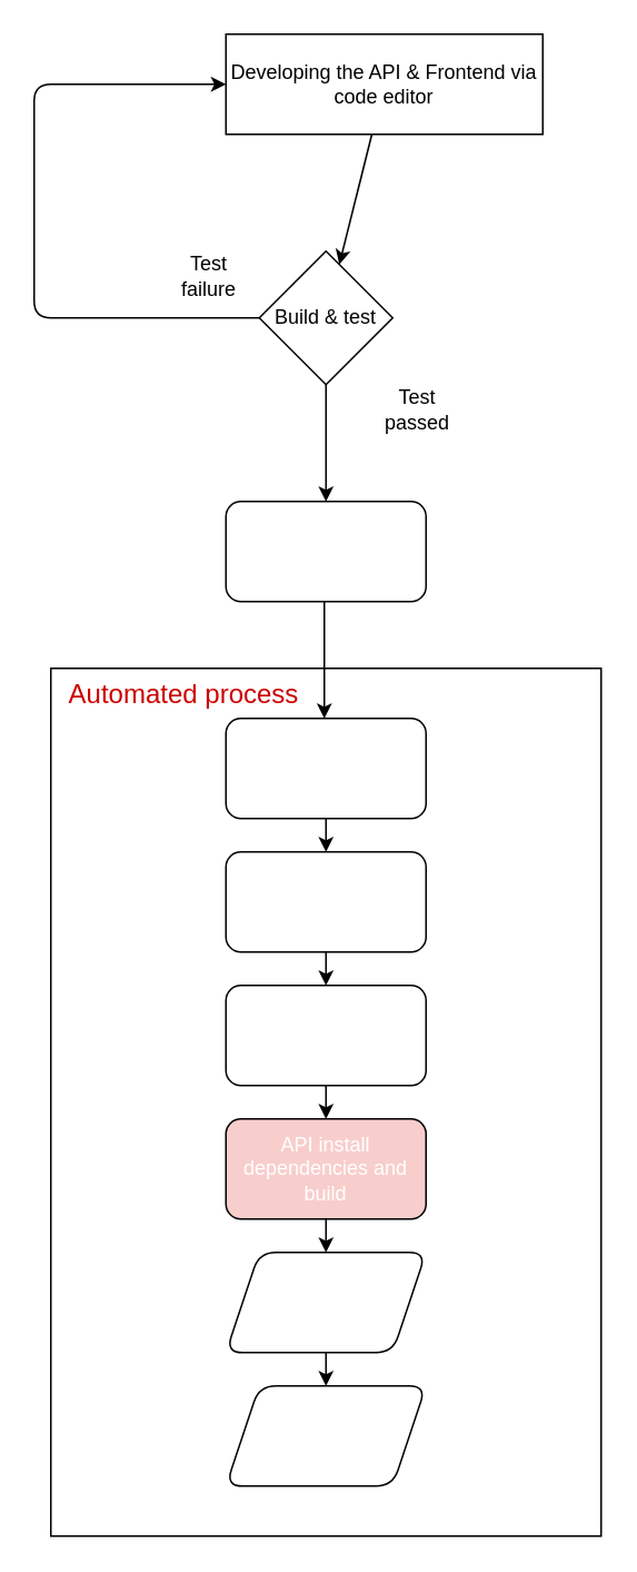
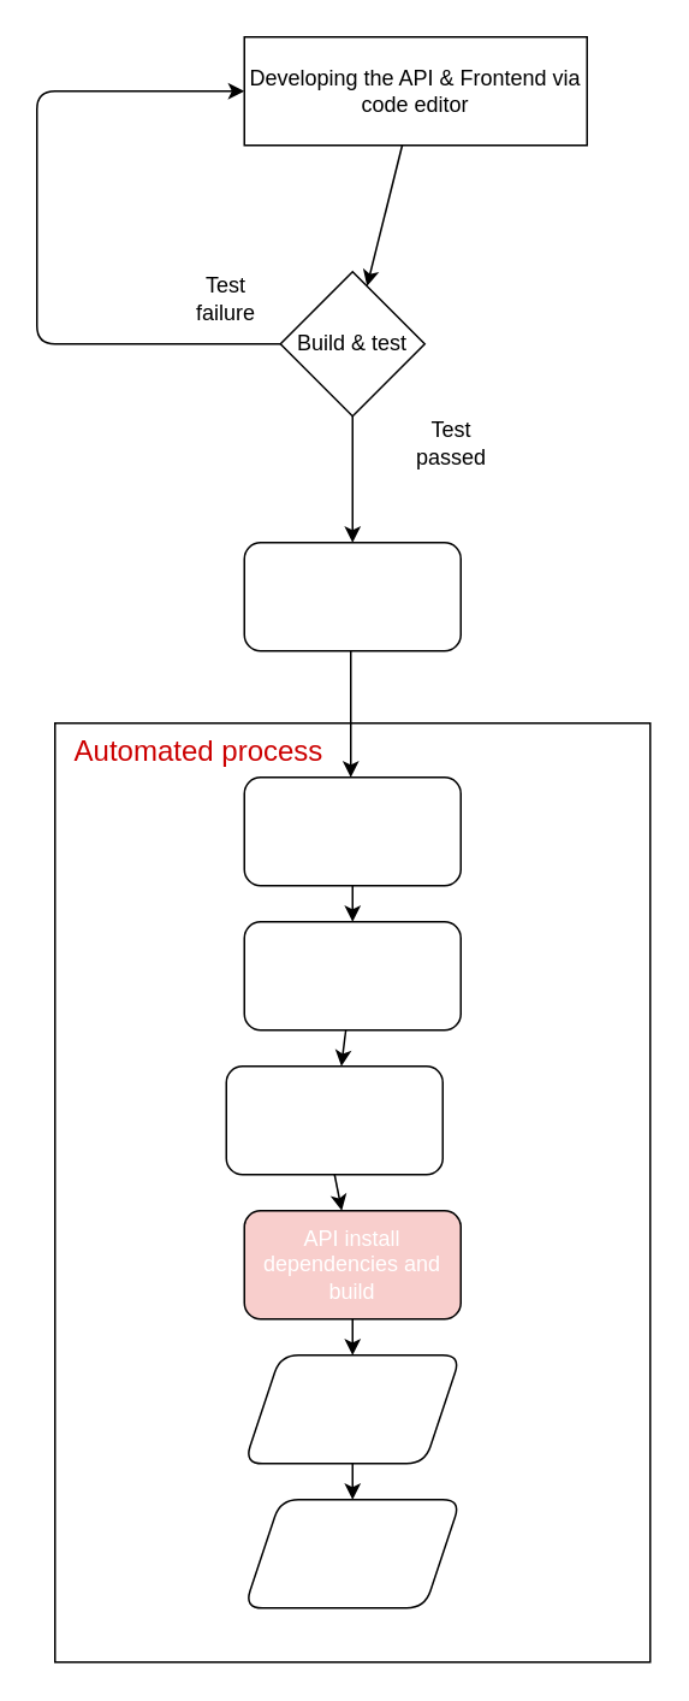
- <mxCell id="18" value="Frontend install dependencies and build" style="whiteSpace=wrap;html=1;fontColor=#FFFFFF;rounded=1;" vertex="1" parent="1"><mxGeometry x="135" y="590" width="120" height="60" as="geometry" /></mxCell>
+ <mxCell id="18" value="Frontend install dependencies and build" style="whiteSpace=wrap;html=1;fontColor=#FFFFFF;rounded=1;" vertex="1" parent="1"><mxGeometry x="125" y="590" width="120" height="60" as="geometry" /></mxCell>
